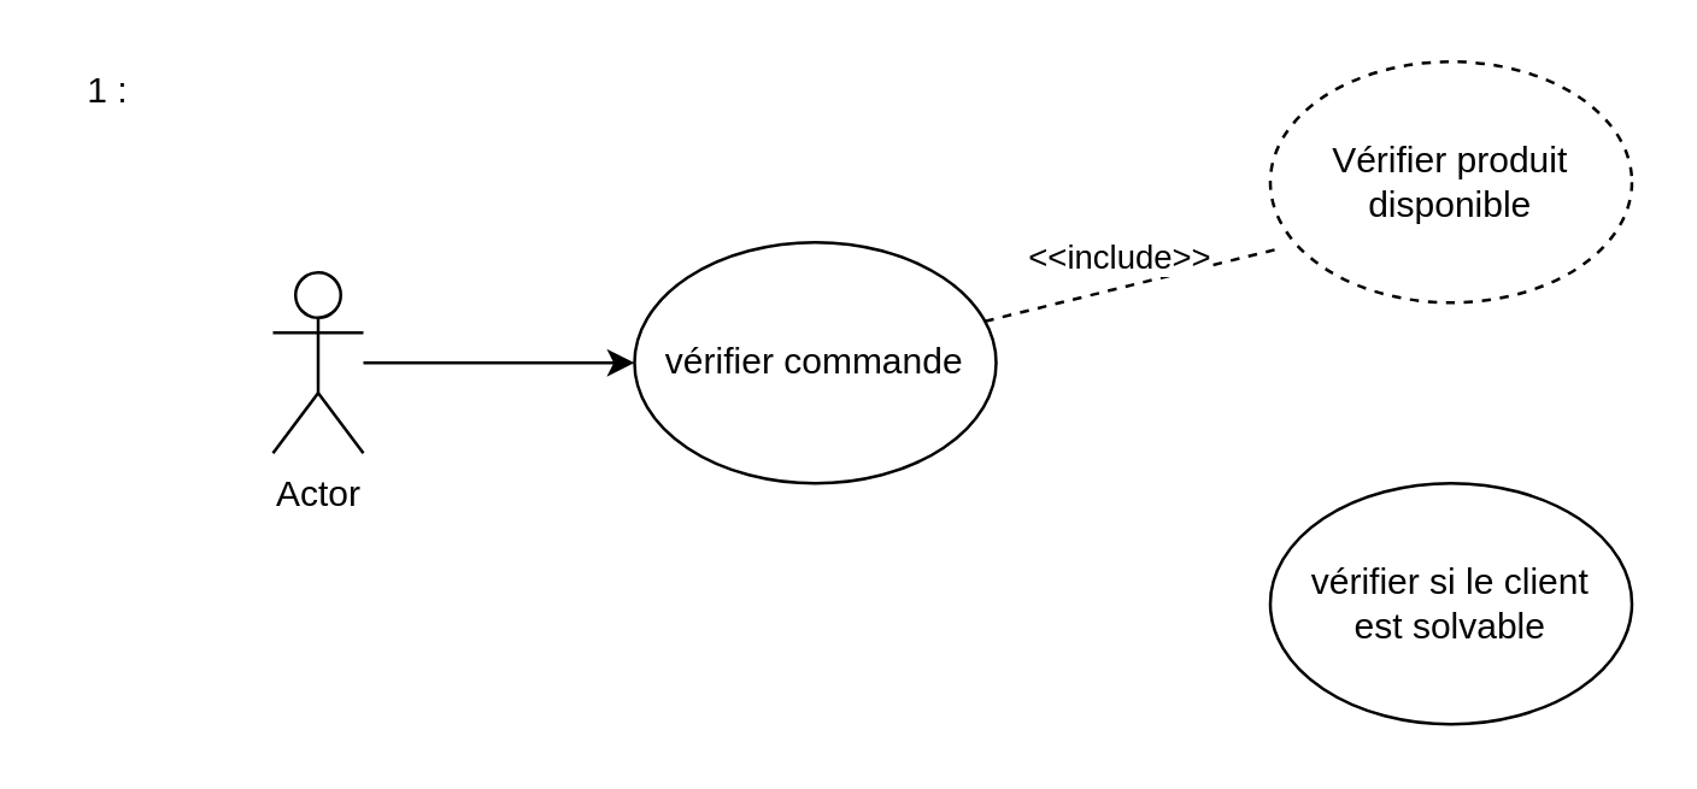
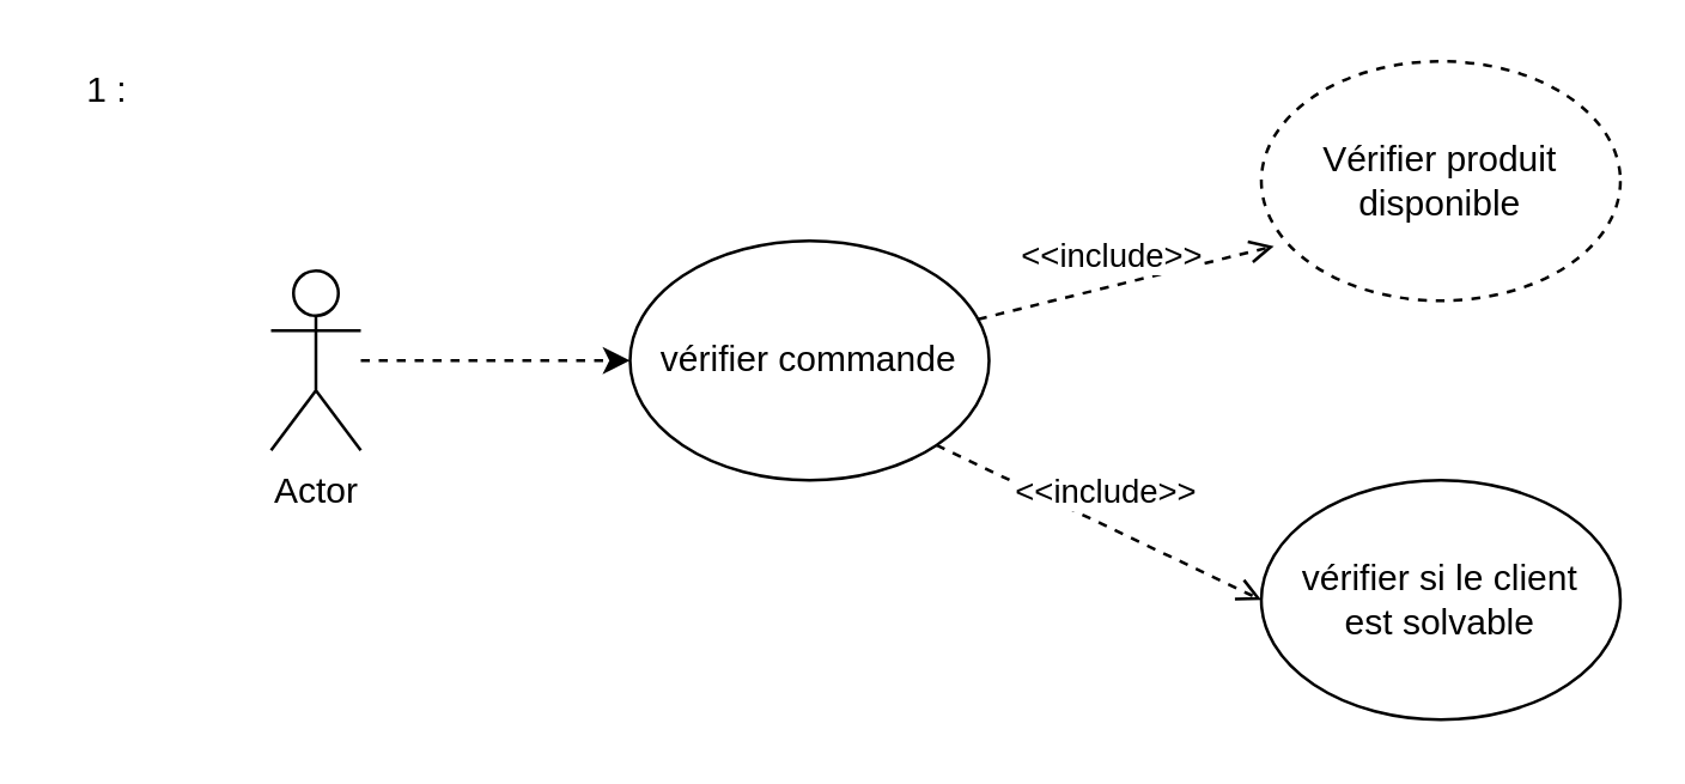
- <mxCell id="6" value="&amp;lt;&amp;lt;include&amp;gt;&amp;gt;" style="endArrow=none;html=1;endFill=0;dashed=1;entryX=0.035;entryY=0.772;entryDx=0;entryDy=0;entryPerimeter=0;" edge="1" parent="1" source="3" target="4"><mxGeometry x="-0.032" y="10" width="50" height="50" relative="1" as="geometry"><mxPoint x="290" y="109.41" as="sourcePoint" /><mxPoint x="410" y="109.41" as="targetPoint" /><mxPoint as="offset" /></mxGeometry></mxCell>
+ <mxCell id="6" value="&amp;lt;&amp;lt;include&amp;gt;&amp;gt;" style="endArrow=open;html=1;endFill=0;dashed=1;entryX=0.035;entryY=0.772;entryDx=0;entryDy=0;entryPerimeter=0;" edge="1" parent="1" source="3" target="4"><mxGeometry x="-0.032" y="10" width="50" height="50" relative="1" as="geometry"><mxPoint x="290" y="109.41" as="sourcePoint" /><mxPoint x="410" y="109.41" as="targetPoint" /><mxPoint as="offset" /></mxGeometry></mxCell>
- <mxCell id="8" value="" style="endArrow=classic;html=1;entryX=0;entryY=0.5;entryDx=0;entryDy=0;" edge="1" parent="1" source="2" target="3"><mxGeometry width="50" height="50" relative="1" as="geometry"><mxPoint x="420" y="220" as="sourcePoint" /><mxPoint x="240" y="290" as="targetPoint" /></mxGeometry></mxCell>
+ <mxCell id="8" value="" style="endArrow=classic;html=1;entryX=0;entryY=0.5;entryDx=0;entryDy=0;dashed=1;" edge="1" parent="1" source="2" target="3"><mxGeometry width="50" height="50" relative="1" as="geometry"><mxPoint x="420" y="220" as="sourcePoint" /><mxPoint x="240" y="290" as="targetPoint" /></mxGeometry></mxCell>
+ <mxCell id="7" value="&amp;lt;&amp;lt;include&amp;gt;&amp;gt;" style="endArrow=open;html=1;endFill=0;dashed=1;exitX=1;exitY=1;exitDx=0;exitDy=0;entryX=0;entryY=0.5;entryDx=0;entryDy=0;" edge="1" parent="1" source="3" target="5"><mxGeometry x="-0.032" y="10" width="50" height="50" relative="1" as="geometry"><mxPoint x="220" y="300" as="sourcePoint" /><mxPoint x="340" y="300" as="targetPoint" /><mxPoint as="offset" /></mxGeometry></mxCell>
